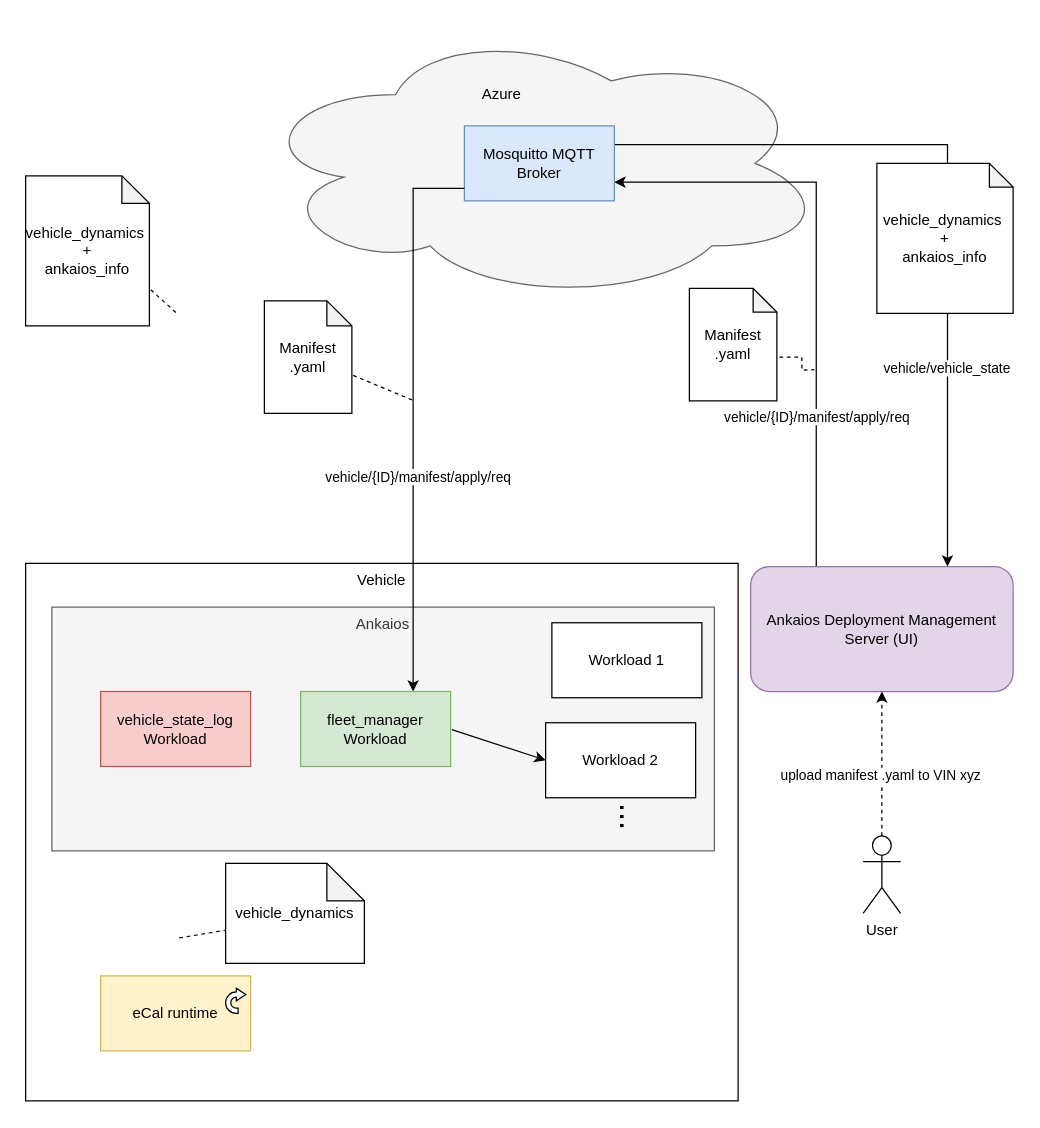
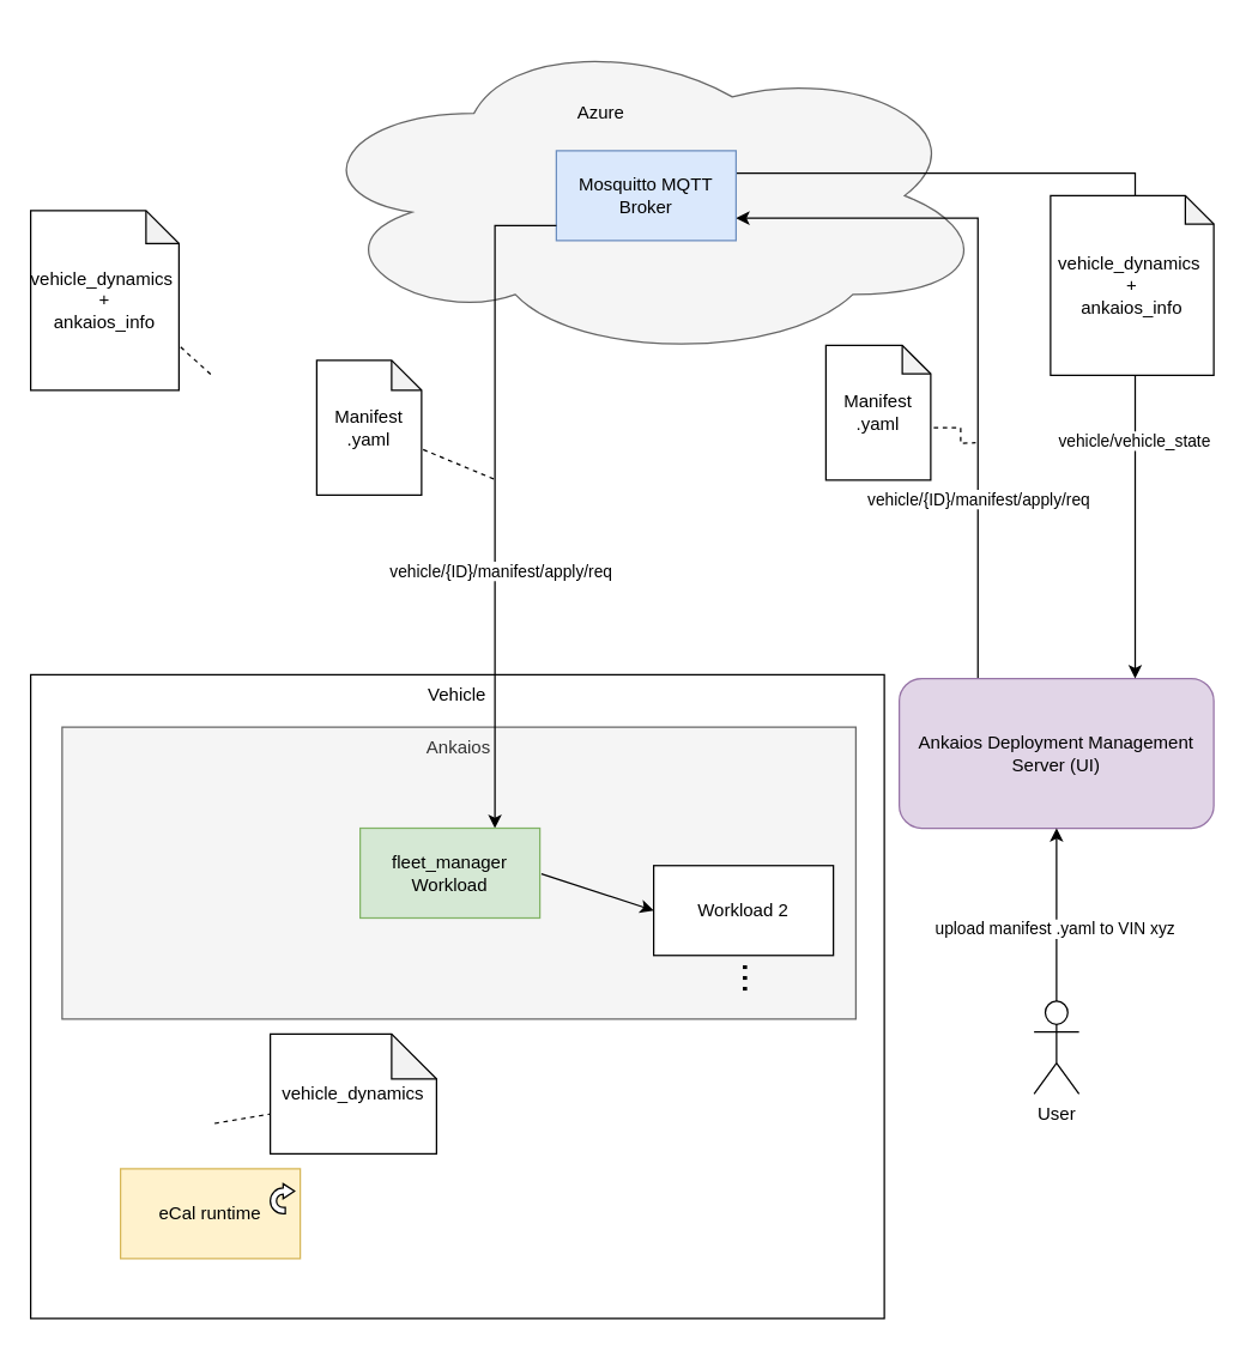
- <mxCell id="18" value="Workload 1" style="rounded=0;whiteSpace=wrap;html=1;" vertex="1" parent="1"><mxGeometry x="441" y="497.5" width="120" height="60" as="geometry" /></mxCell>
- <mxCell id="17" value="vehicle_state_log&lt;div&gt;Workload&lt;/div&gt;" style="rounded=0;whiteSpace=wrap;html=1;fillColor=#f8cecc;strokeColor=#b85450;" vertex="1" parent="1"><mxGeometry x="80" y="552.5" width="120" height="60" as="geometry" /></mxCell>
- <mxCell id="30" style="edgeStyle=orthogonalEdgeStyle;rounded=0;orthogonalLoop=1;jettySize=auto;html=1;exitX=0.5;exitY=0;exitDx=0;exitDy=0;exitPerimeter=0;entryX=0.5;entryY=1;entryDx=0;entryDy=0;dashed=1;" edge="1" parent="1" source="32" target="7"><mxGeometry relative="1" as="geometry" /></mxCell>
+ <mxCell id="30" style="edgeStyle=orthogonalEdgeStyle;rounded=0;orthogonalLoop=1;jettySize=auto;html=1;exitX=0.5;exitY=0;exitDx=0;exitDy=0;exitPerimeter=0;entryX=0.5;entryY=1;entryDx=0;entryDy=0;" edge="1" parent="1" source="32" target="7"><mxGeometry relative="1" as="geometry" /></mxCell>
